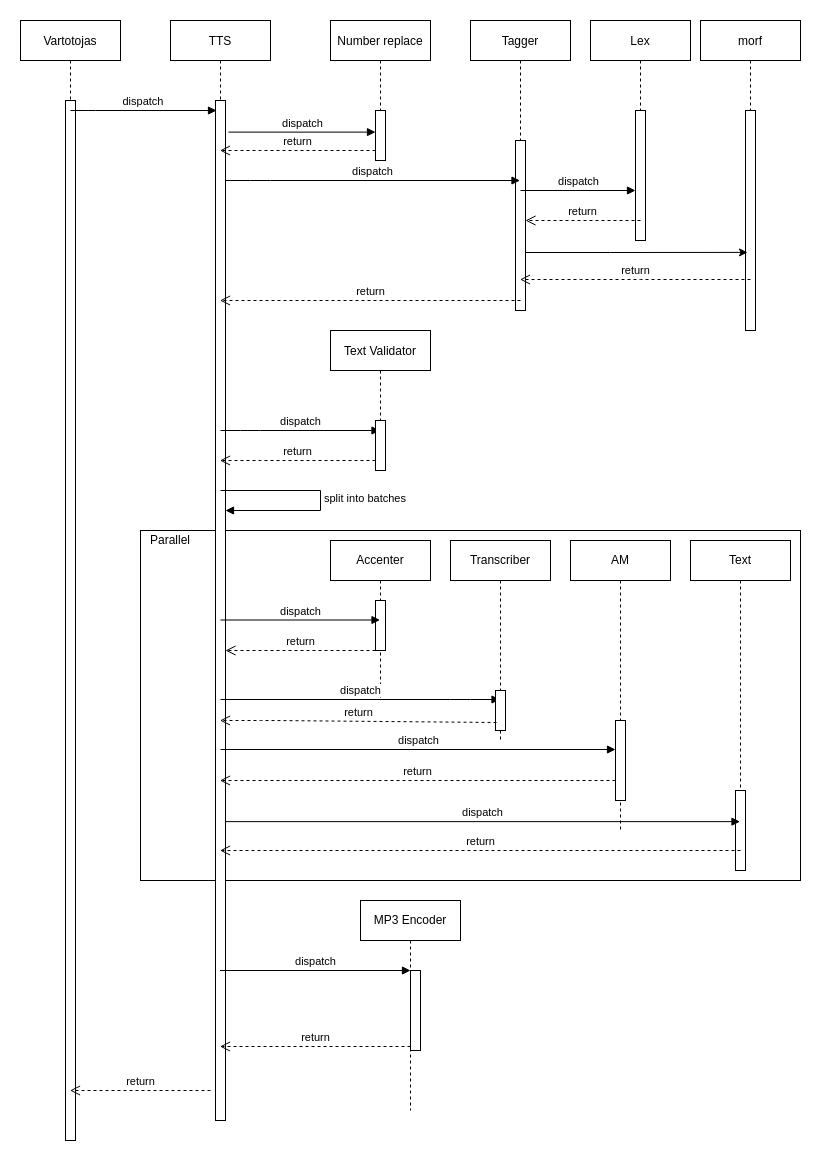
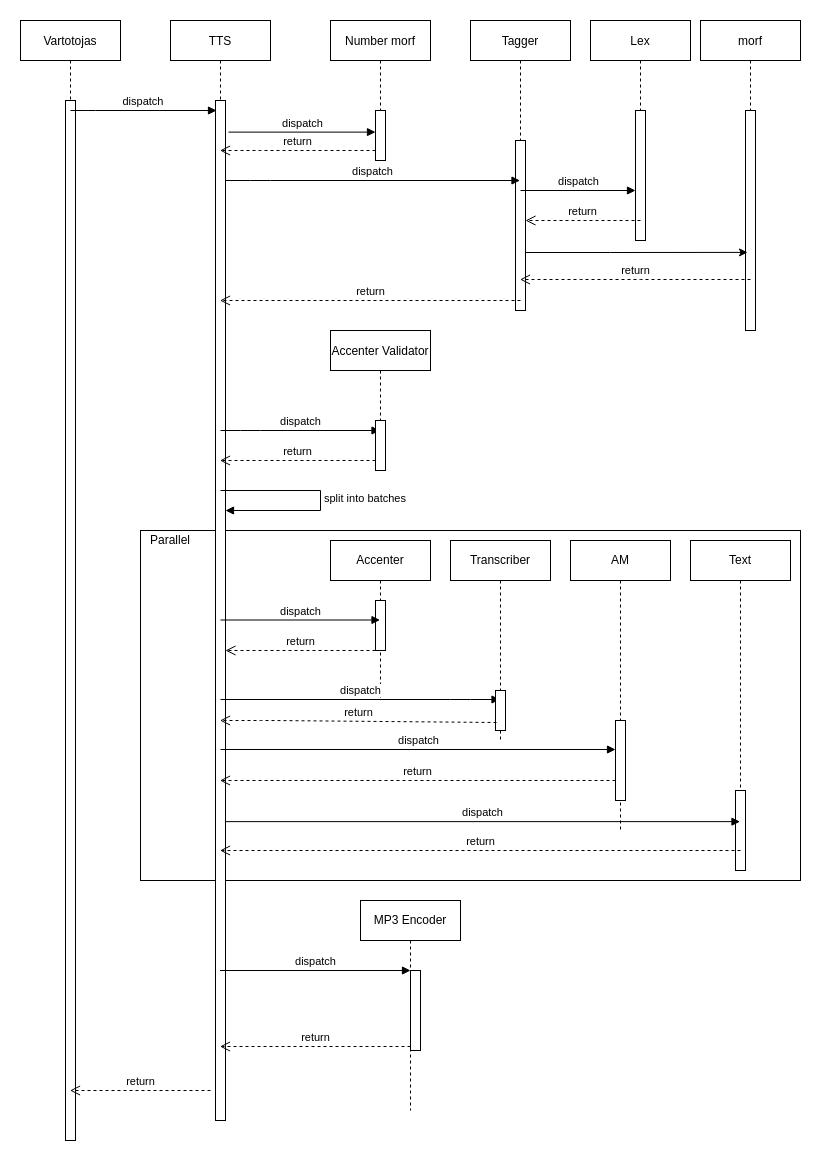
- <mxCell id="3" value="Number replace" style="shape=umlLifeline;perimeter=lifelinePerimeter;container=1;collapsible=0;recursiveResize=0;rounded=0;shadow=0;strokeWidth=1;" parent="1" vertex="1"><mxGeometry x="330" y="20" width="100" height="140" as="geometry" /></mxCell>
+ <mxCell id="3" value="Number morf" style="shape=umlLifeline;perimeter=lifelinePerimeter;container=1;collapsible=0;recursiveResize=0;rounded=0;shadow=0;strokeWidth=1;" parent="1" vertex="1"><mxGeometry x="330" y="20" width="100" height="140" as="geometry" /></mxCell>
- <mxCell id="25" value="Text Validator" style="shape=umlLifeline;perimeter=lifelinePerimeter;container=1;collapsible=0;recursiveResize=0;rounded=0;shadow=0;strokeWidth=1;" parent="1" vertex="1"><mxGeometry x="330" y="330" width="100" height="140" as="geometry" /></mxCell>
+ <mxCell id="25" value="Accenter Validator" style="shape=umlLifeline;perimeter=lifelinePerimeter;container=1;collapsible=0;recursiveResize=0;rounded=0;shadow=0;strokeWidth=1;" parent="1" vertex="1"><mxGeometry x="330" y="330" width="100" height="140" as="geometry" /></mxCell>
